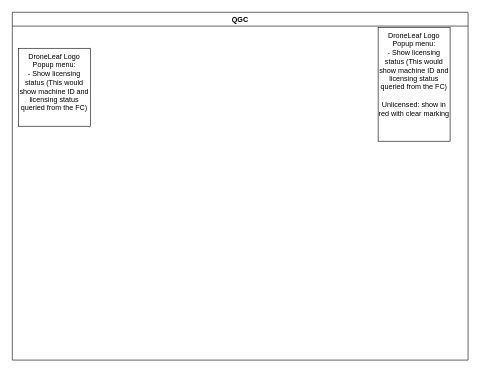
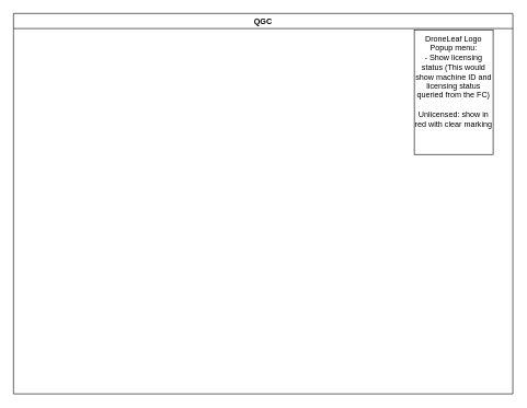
- <mxCell id="4" value="DroneLeaf Logo&lt;div&gt;Popup menu:&lt;br&gt;- Show licensing status (This would show machine ID and licensing status queried from the FC)&lt;br&gt;&lt;/div&gt;" style="rounded=0;whiteSpace=wrap;html=1;verticalAlign=top;" vertex="1" parent="2"><mxGeometry x="10" y="60" width="120" height="130" as="geometry" /></mxCell>
